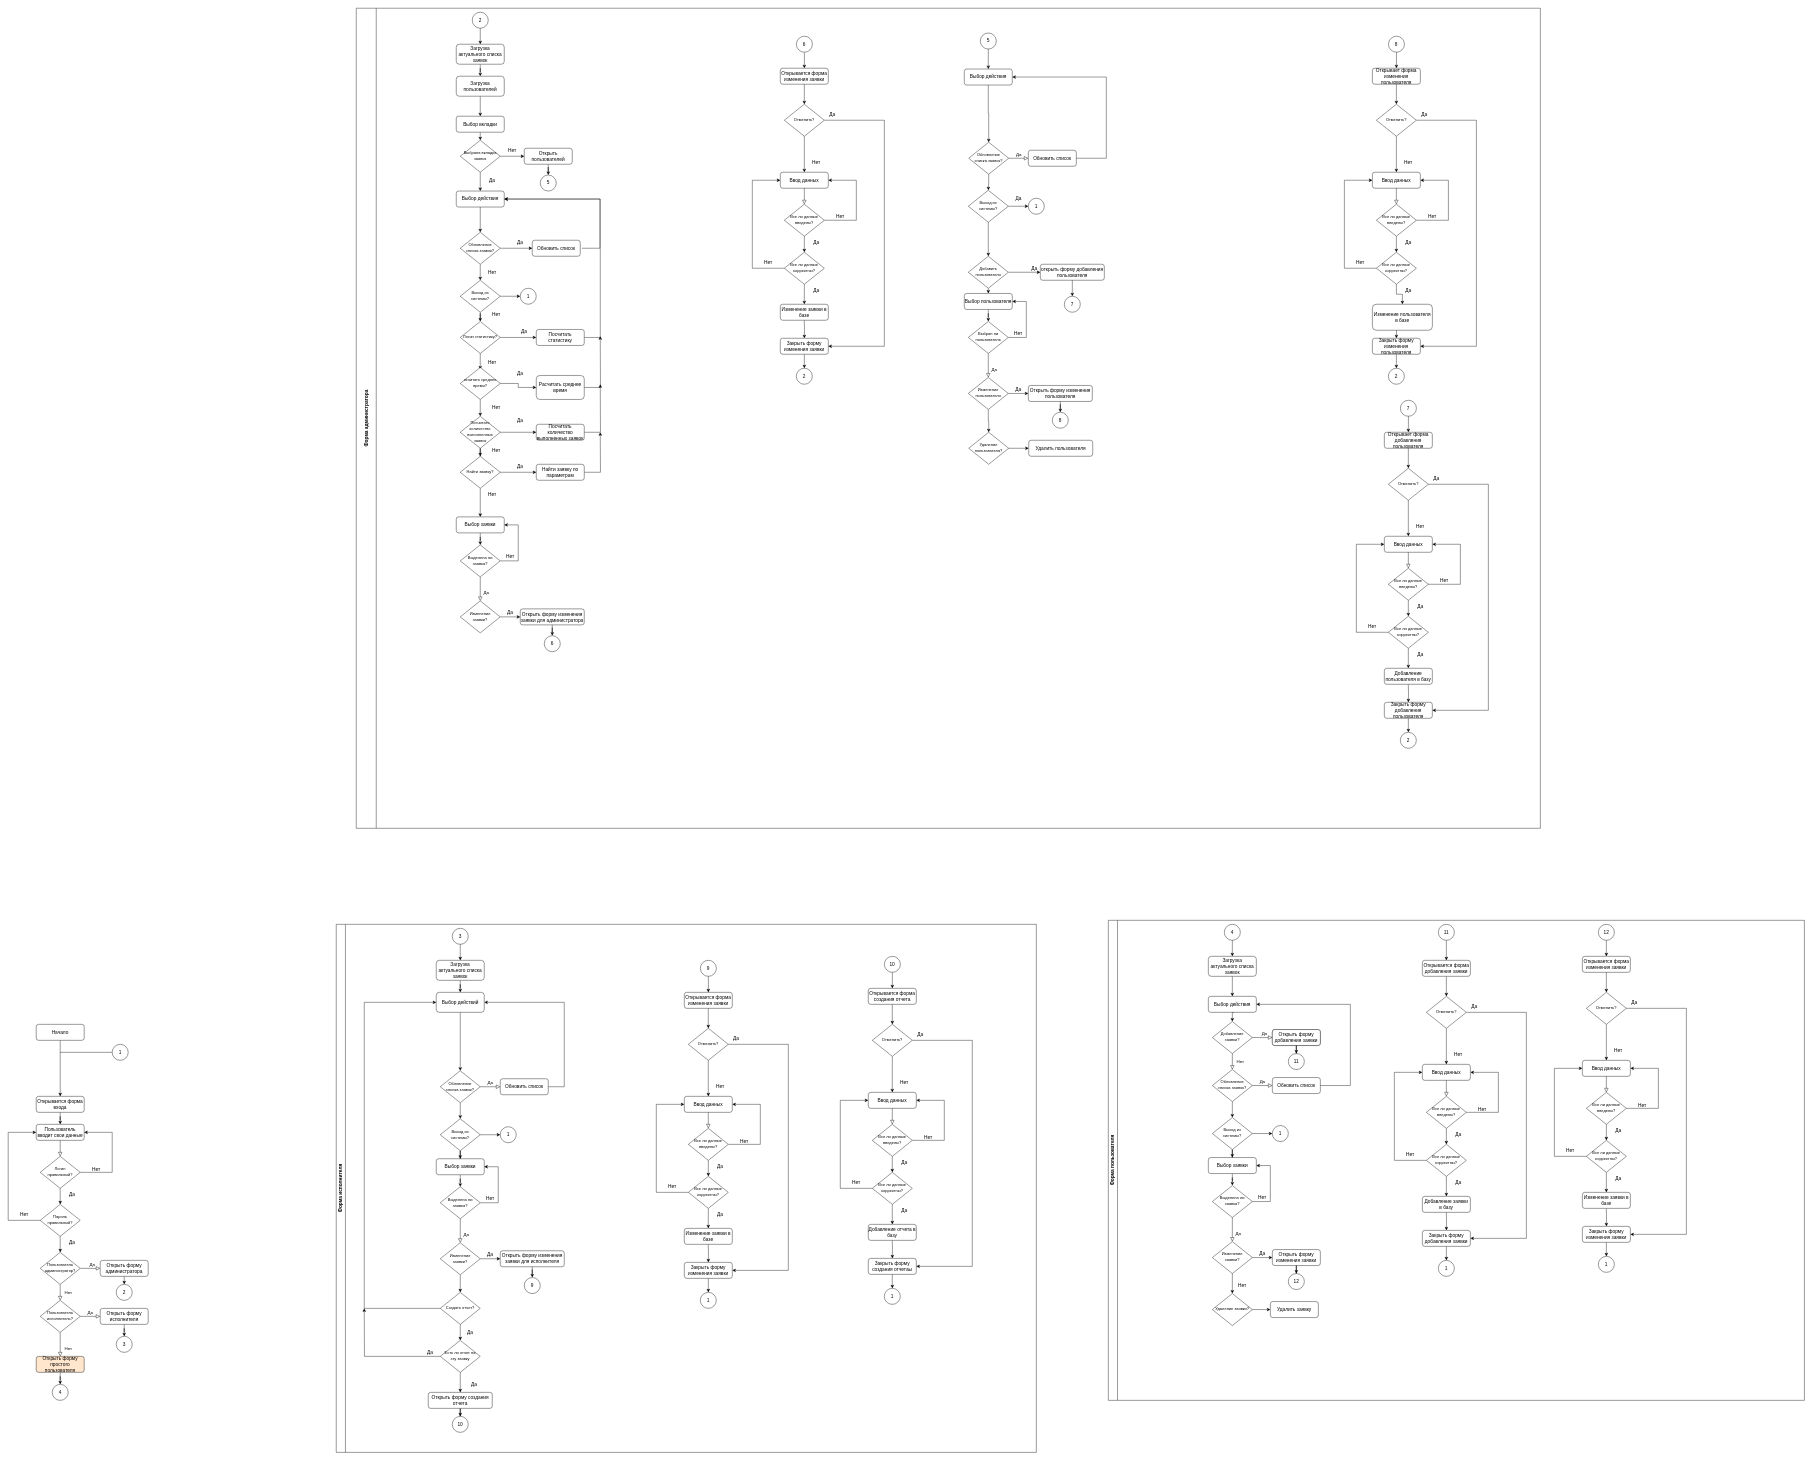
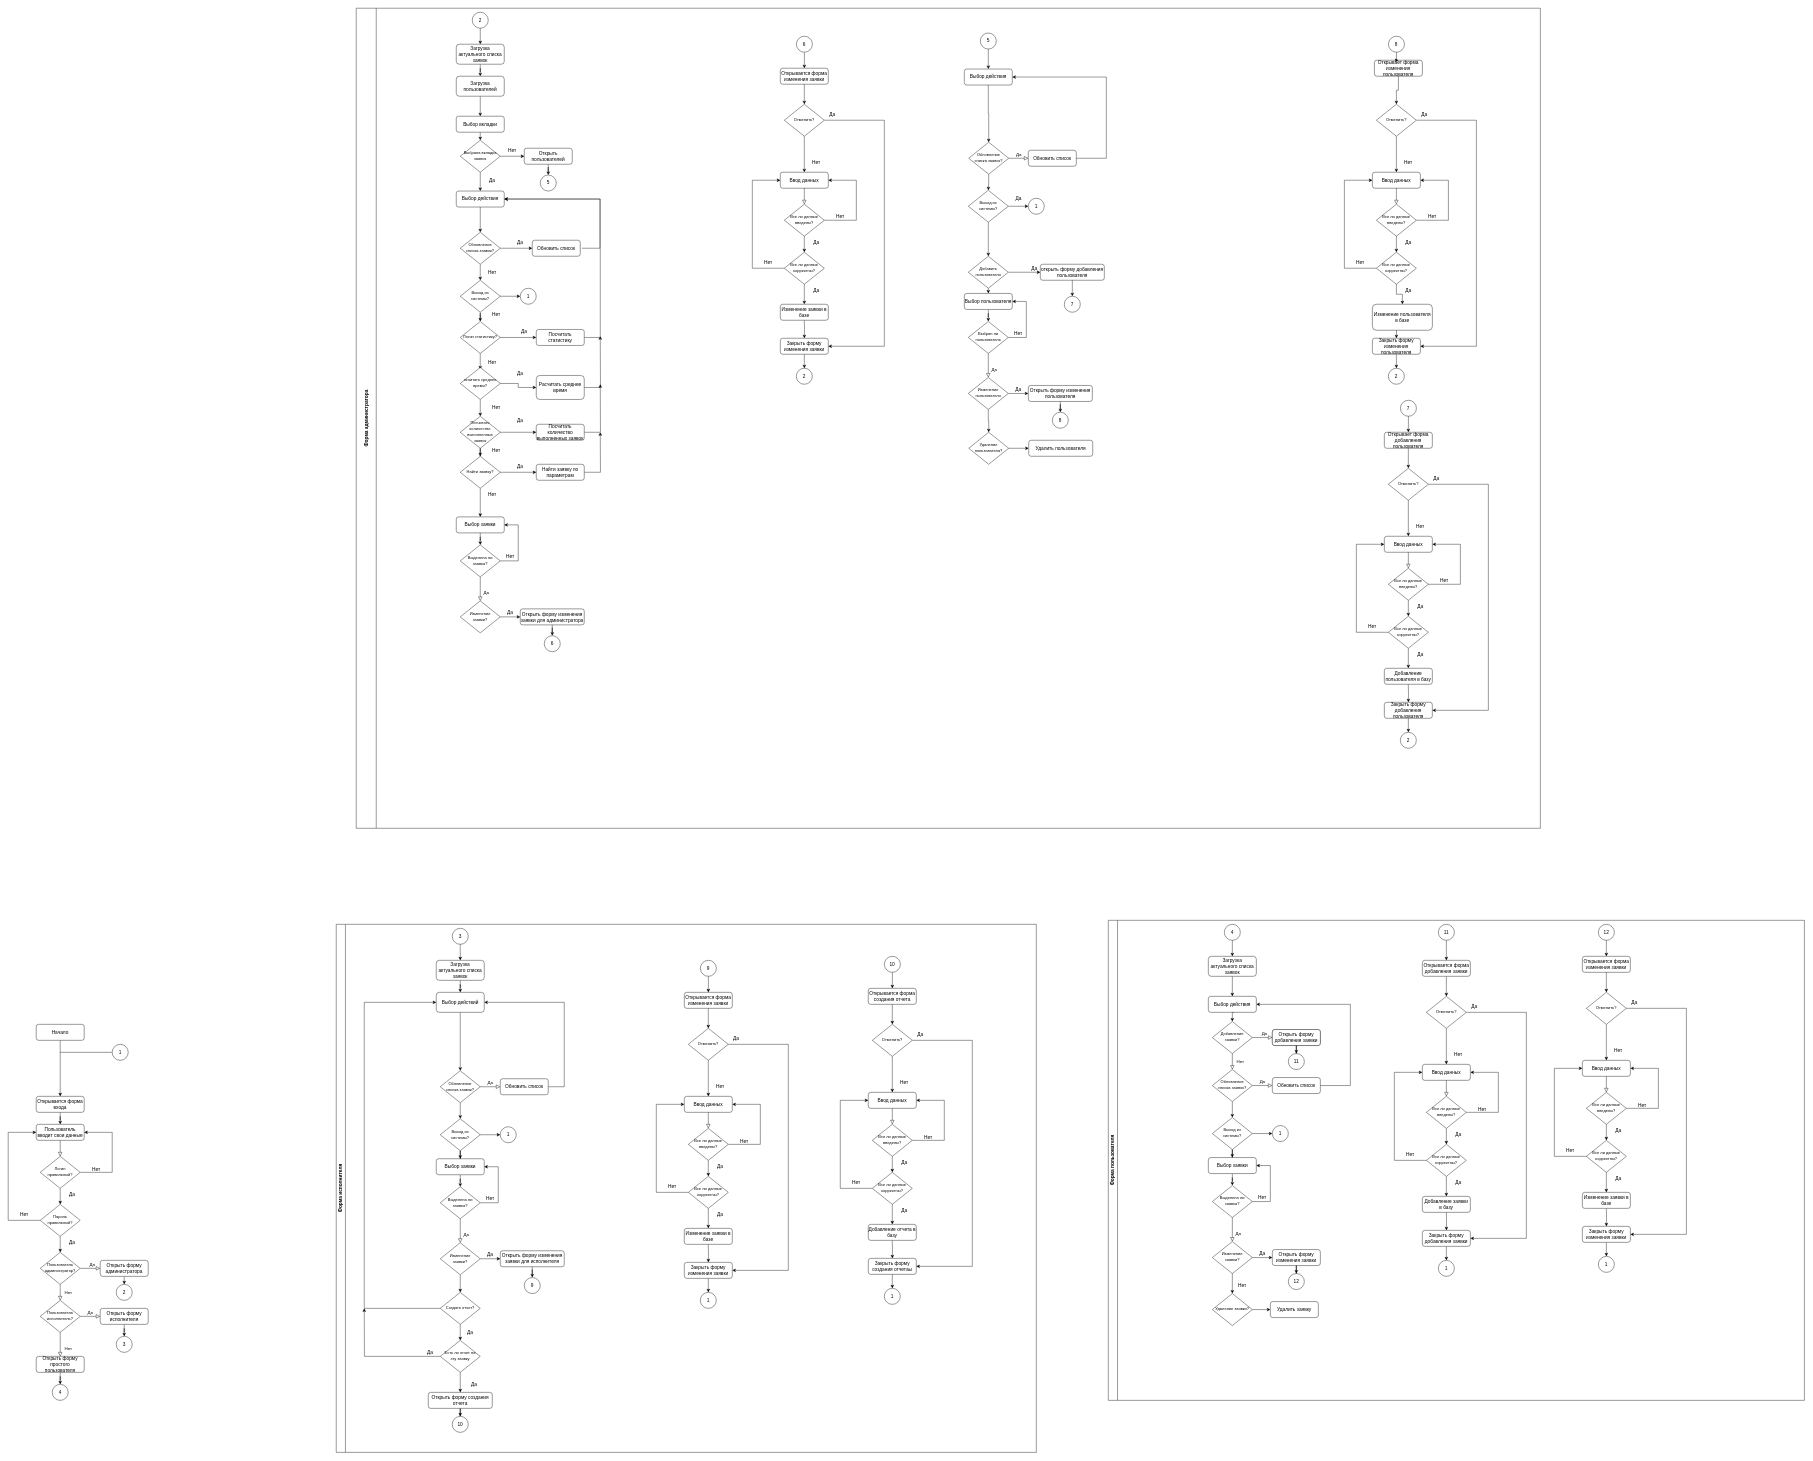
- <mxCell id="267" value="Открывает форма изменения пользователя" style="rounded=1;whiteSpace=wrap;html=1;fontSize=12;glass=0;strokeWidth=1;shadow=0;" parent="125" vertex="1"><mxGeometry x="2540.06" y="150" width="120" height="40" as="geometry" /></mxCell>
+ <mxCell id="267" value="Открывает форма изменения пользователя" style="rounded=1;whiteSpace=wrap;html=1;fontSize=12;glass=0;strokeWidth=1;shadow=0;" parent="125" vertex="1"><mxGeometry x="2545.06" y="130" width="120" height="40" as="geometry" /></mxCell>
- <mxCell id="13" value="Открыть форму простого пользователя" style="rounded=1;whiteSpace=wrap;html=1;fontSize=12;glass=0;strokeWidth=1;shadow=0;fillColor=#ffe6cc;" parent="1" vertex="1"><mxGeometry x="90" y="3390" width="120" height="40" as="geometry" /></mxCell>
+ <mxCell id="13" value="Открыть форму простого пользователя" style="rounded=1;whiteSpace=wrap;html=1;fontSize=12;glass=0;strokeWidth=1;shadow=0;" parent="1" vertex="1"><mxGeometry x="90" y="3390" width="120" height="40" as="geometry" /></mxCell>
